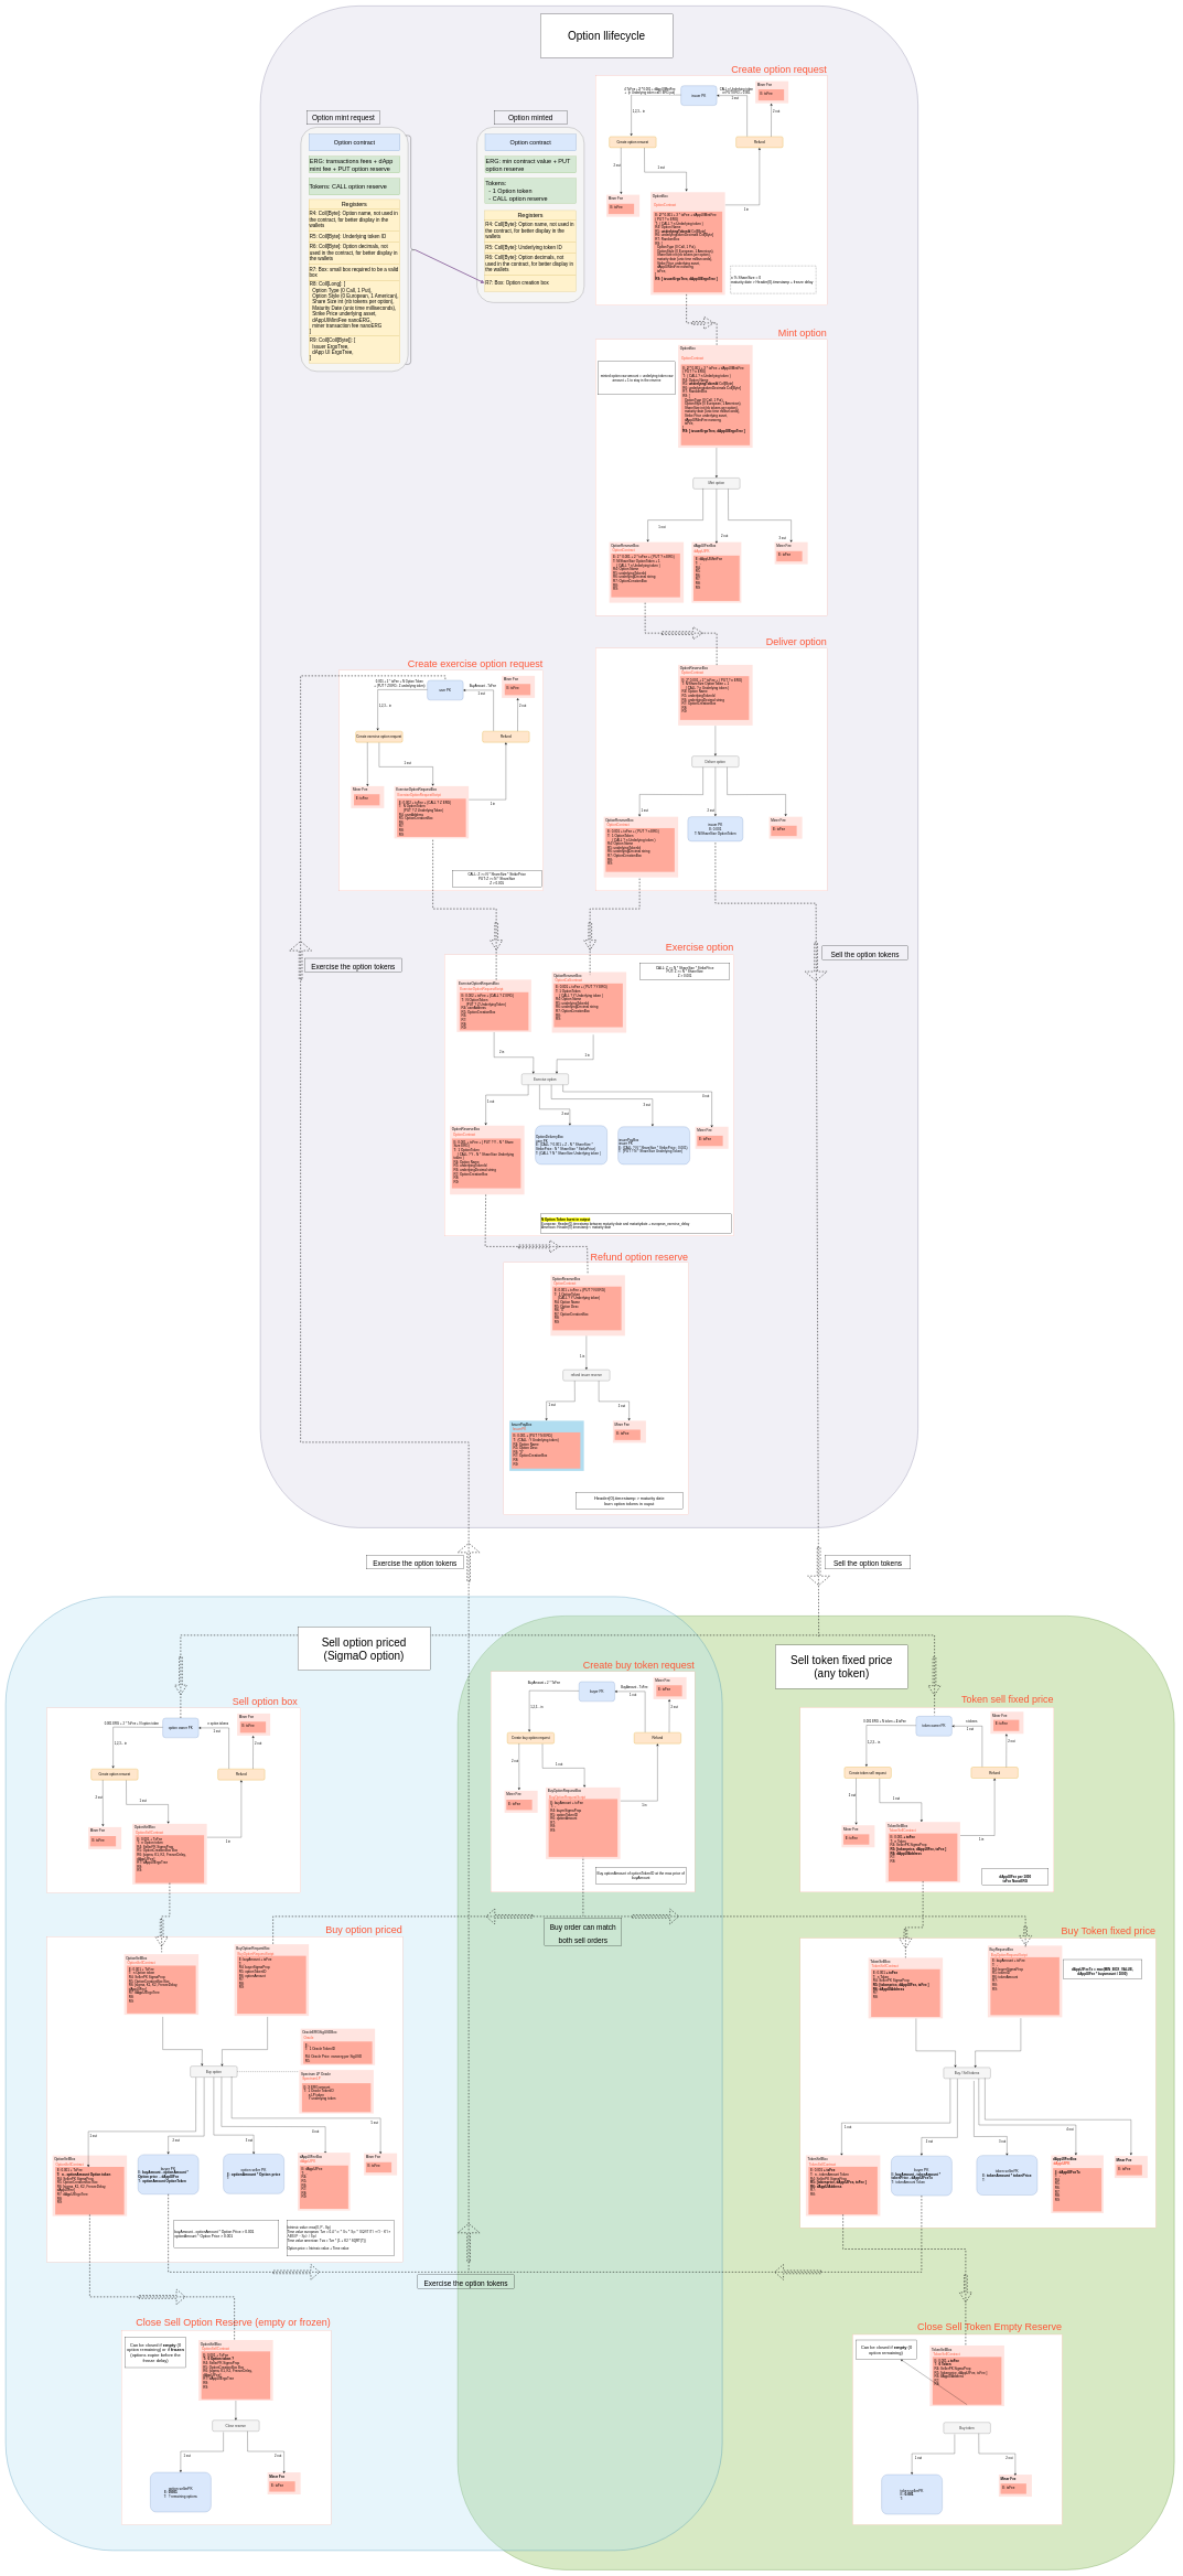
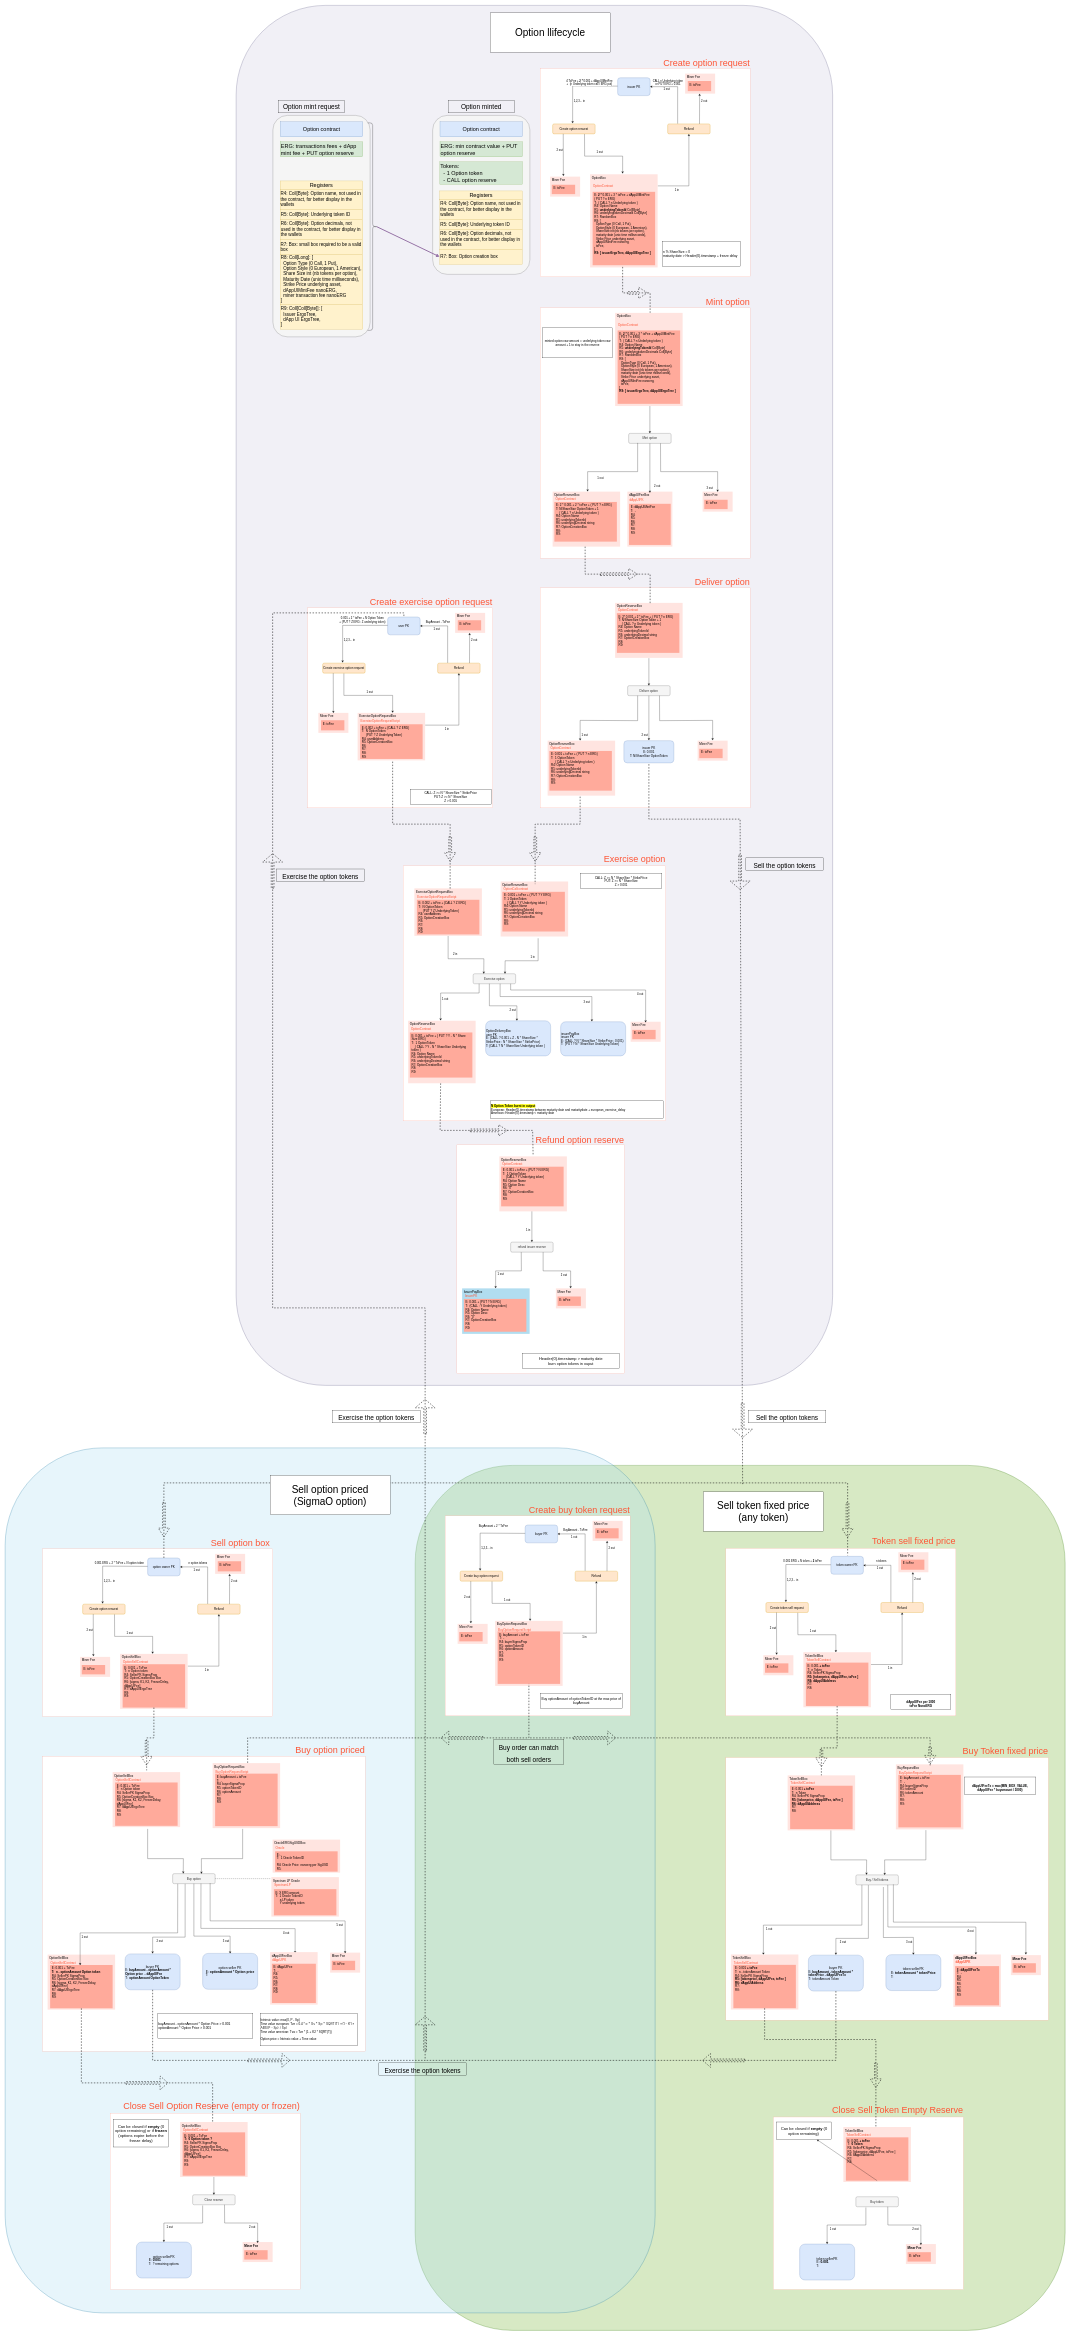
- <mxCell id="363" value="&lt;font style=&quot;font-size: 22px;&quot;&gt;Tokens: CALL option reserve&lt;/font&gt;" style="rounded=0;whiteSpace=wrap;html=1;fillColor=#d5e8d4;strokeColor=#82b366;align=left;" parent="1" vertex="1"><mxGeometry x="1120" y="645.97" width="330" height="60" as="geometry" /></mxCell>
- <mxCell id="188" value="n % ShareSize = 0&lt;br&gt;maturity date &amp;gt; Header(0).timestamp + freeze delay" style="rounded=0;whiteSpace=wrap;html=1;labelBackgroundColor=none;fontSize=13;align=left;dashed=1;" parent="1" vertex="1"><mxGeometry x="2650" y="963" width="310" height="100" as="geometry" /></mxCell>
+ <mxCell id="188" value="n % ShareSize = 0&lt;br&gt;maturity date &amp;gt; Header(0).timestamp + freeze delay" style="rounded=0;whiteSpace=wrap;html=1;labelBackgroundColor=none;fontSize=13;align=left;" parent="1" vertex="1"><mxGeometry x="2650" y="963" width="310" height="100" as="geometry" /></mxCell>
